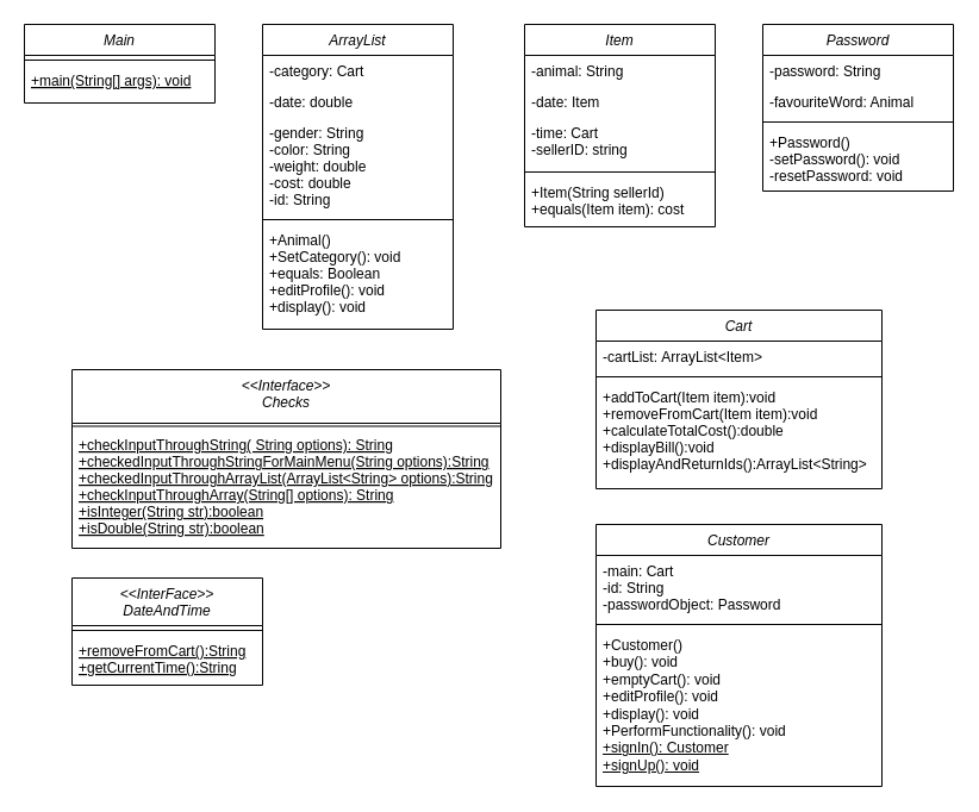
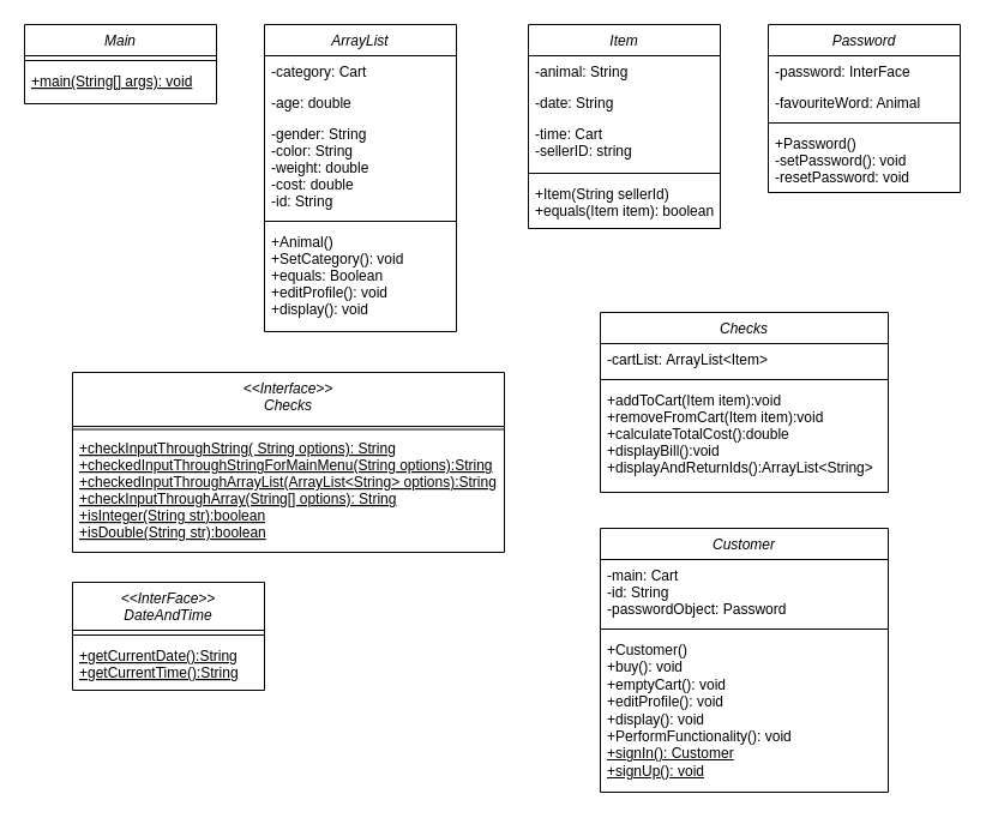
- <mxCell id="32" value="-password: String" style="text;align=left;verticalAlign=top;spacingLeft=4;spacingRight=4;overflow=hidden;rotatable=0;points=[[0,0.5],[1,0.5]];portConstraint=eastwest;" vertex="1" parent="31"><mxGeometry y="26" width="160" height="26" as="geometry" /></mxCell>
+ <mxCell id="32" value="-password: InterFace" style="text;align=left;verticalAlign=top;spacingLeft=4;spacingRight=4;overflow=hidden;rotatable=0;points=[[0,0.5],[1,0.5]];portConstraint=eastwest;" vertex="1" parent="31"><mxGeometry y="26" width="160" height="26" as="geometry" /></mxCell>
- <mxCell id="4" value="-date: double" style="text;align=left;verticalAlign=top;spacingLeft=4;spacingRight=4;overflow=hidden;rotatable=0;points=[[0,0.5],[1,0.5]];portConstraint=eastwest;rounded=0;shadow=0;html=0;" parent="2" vertex="1"><mxGeometry y="52" width="160" height="26" as="geometry" /></mxCell>
+ <mxCell id="4" value="-age: double" style="text;align=left;verticalAlign=top;spacingLeft=4;spacingRight=4;overflow=hidden;rotatable=0;points=[[0,0.5],[1,0.5]];portConstraint=eastwest;rounded=0;shadow=0;html=0;" parent="2" vertex="1"><mxGeometry y="52" width="160" height="26" as="geometry" /></mxCell>
- <mxCell id="10" value="-date: Item" style="text;align=left;verticalAlign=top;spacingLeft=4;spacingRight=4;overflow=hidden;rotatable=0;points=[[0,0.5],[1,0.5]];portConstraint=eastwest;rounded=0;shadow=0;html=0;" vertex="1" parent="8"><mxGeometry y="52" width="160" height="26" as="geometry" /></mxCell>
+ <mxCell id="10" value="-date: String" style="text;align=left;verticalAlign=top;spacingLeft=4;spacingRight=4;overflow=hidden;rotatable=0;points=[[0,0.5],[1,0.5]];portConstraint=eastwest;rounded=0;shadow=0;html=0;" vertex="1" parent="8"><mxGeometry y="52" width="160" height="26" as="geometry" /></mxCell>
- <mxCell id="13" value="+Item(String sellerId)&#10;+equals(Item item): cost" style="text;align=left;verticalAlign=top;spacingLeft=4;spacingRight=4;overflow=hidden;rotatable=0;points=[[0,0.5],[1,0.5]];portConstraint=eastwest;" vertex="1" parent="8"><mxGeometry y="128" width="160" height="42" as="geometry" /></mxCell>
+ <mxCell id="13" value="+Item(String sellerId)&#10;+equals(Item item): boolean" style="text;align=left;verticalAlign=top;spacingLeft=4;spacingRight=4;overflow=hidden;rotatable=0;points=[[0,0.5],[1,0.5]];portConstraint=eastwest;" vertex="1" parent="8"><mxGeometry y="128" width="160" height="42" as="geometry" /></mxCell>
- <mxCell id="14" value="Cart" style="swimlane;fontStyle=2;align=center;verticalAlign=top;childLayout=stackLayout;horizontal=1;startSize=26;horizontalStack=0;resizeParent=1;resizeLast=0;collapsible=1;marginBottom=0;rounded=0;shadow=0;strokeWidth=1;" vertex="1" parent="1"><mxGeometry x="500" y="260" width="240" height="150" as="geometry"><mxRectangle x="230" y="140" width="160" height="26" as="alternateBounds" /></mxGeometry></mxCell>
+ <mxCell id="14" value="Checks" style="swimlane;fontStyle=2;align=center;verticalAlign=top;childLayout=stackLayout;horizontal=1;startSize=26;horizontalStack=0;resizeParent=1;resizeLast=0;collapsible=1;marginBottom=0;rounded=0;shadow=0;strokeWidth=1;" vertex="1" parent="1"><mxGeometry x="500" y="260" width="240" height="150" as="geometry"><mxRectangle x="230" y="140" width="160" height="26" as="alternateBounds" /></mxGeometry></mxCell>
- <mxCell id="27" value="+removeFromCart():String&#10;+getCurrentTime():String" style="text;align=left;verticalAlign=top;spacingLeft=4;spacingRight=4;overflow=hidden;rotatable=0;points=[[0,0.5],[1,0.5]];portConstraint=eastwest;fontStyle=4" vertex="1" parent="25"><mxGeometry y="48" width="160" height="42" as="geometry" /></mxCell>
+ <mxCell id="27" value="+getCurrentDate():String&#10;+getCurrentTime():String" style="text;align=left;verticalAlign=top;spacingLeft=4;spacingRight=4;overflow=hidden;rotatable=0;points=[[0,0.5],[1,0.5]];portConstraint=eastwest;fontStyle=4" vertex="1" parent="25"><mxGeometry y="48" width="160" height="42" as="geometry" /></mxCell>
